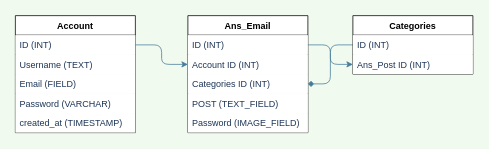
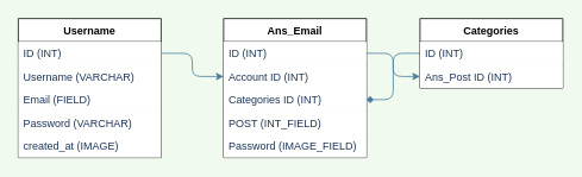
- <mxCell id="2" value="Account" style="swimlane;fontStyle=1;childLayout=stackLayout;horizontal=1;startSize=26;horizontalStack=0;resizeParent=1;resizeParentMax=0;resizeLast=0;collapsible=1;marginBottom=0;" vertex="1" parent="1"><mxGeometry x="20" y="20" width="160" height="156" as="geometry"><mxRectangle x="80" y="40" width="80" height="26" as="alternateBounds" /></mxGeometry></mxCell>
+ <mxCell id="2" value="Username" style="swimlane;fontStyle=1;childLayout=stackLayout;horizontal=1;startSize=26;horizontalStack=0;resizeParent=1;resizeParentMax=0;resizeLast=0;collapsible=1;marginBottom=0;" vertex="1" parent="1"><mxGeometry x="20" y="20" width="160" height="156" as="geometry"><mxRectangle x="80" y="40" width="80" height="26" as="alternateBounds" /></mxGeometry></mxCell>
- <mxCell id="4" value="Username (TEXT)" style="text;strokeColor=none;align=left;verticalAlign=top;spacingLeft=4;spacingRight=4;overflow=hidden;rotatable=0;points=[[0,0.5],[1,0.5]];portConstraint=eastwest;fontColor=#1D3557;fillColor=#FFFFFF;" vertex="1" parent="2"><mxGeometry y="52" width="160" height="26" as="geometry" /></mxCell>
+ <mxCell id="4" value="Username (VARCHAR)" style="text;strokeColor=none;align=left;verticalAlign=top;spacingLeft=4;spacingRight=4;overflow=hidden;rotatable=0;points=[[0,0.5],[1,0.5]];portConstraint=eastwest;fontColor=#1D3557;fillColor=#FFFFFF;" vertex="1" parent="2"><mxGeometry y="52" width="160" height="26" as="geometry" /></mxCell>
- <mxCell id="12" value="POST (TEXT_FIELD)" style="text;strokeColor=none;align=left;verticalAlign=top;spacingLeft=4;spacingRight=4;overflow=hidden;rotatable=0;points=[[0,0.5],[1,0.5]];portConstraint=eastwest;fontColor=#1D3557;fillColor=#FFFFFF;" vertex="1" parent="8"><mxGeometry y="104" width="160" height="26" as="geometry" /></mxCell>
+ <mxCell id="12" value="POST (INT_FIELD)" style="text;strokeColor=none;align=left;verticalAlign=top;spacingLeft=4;spacingRight=4;overflow=hidden;rotatable=0;points=[[0,0.5],[1,0.5]];portConstraint=eastwest;fontColor=#1D3557;fillColor=#FFFFFF;" vertex="1" parent="8"><mxGeometry y="104" width="160" height="26" as="geometry" /></mxCell>
- <mxCell id="7" value="created_at (TIMESTAMP)" style="text;strokeColor=none;align=left;verticalAlign=top;spacingLeft=4;spacingRight=4;overflow=hidden;rotatable=0;points=[[0,0.5],[1,0.5]];portConstraint=eastwest;fontColor=#1D3557;fillColor=#FFFFFF;" vertex="1" parent="2"><mxGeometry y="130" width="160" height="26" as="geometry" /></mxCell>
+ <mxCell id="7" value="created_at (IMAGE)" style="text;strokeColor=none;align=left;verticalAlign=top;spacingLeft=4;spacingRight=4;overflow=hidden;rotatable=0;points=[[0,0.5],[1,0.5]];portConstraint=eastwest;fontColor=#1D3557;fillColor=#FFFFFF;" vertex="1" parent="2"><mxGeometry y="130" width="160" height="26" as="geometry" /></mxCell>
